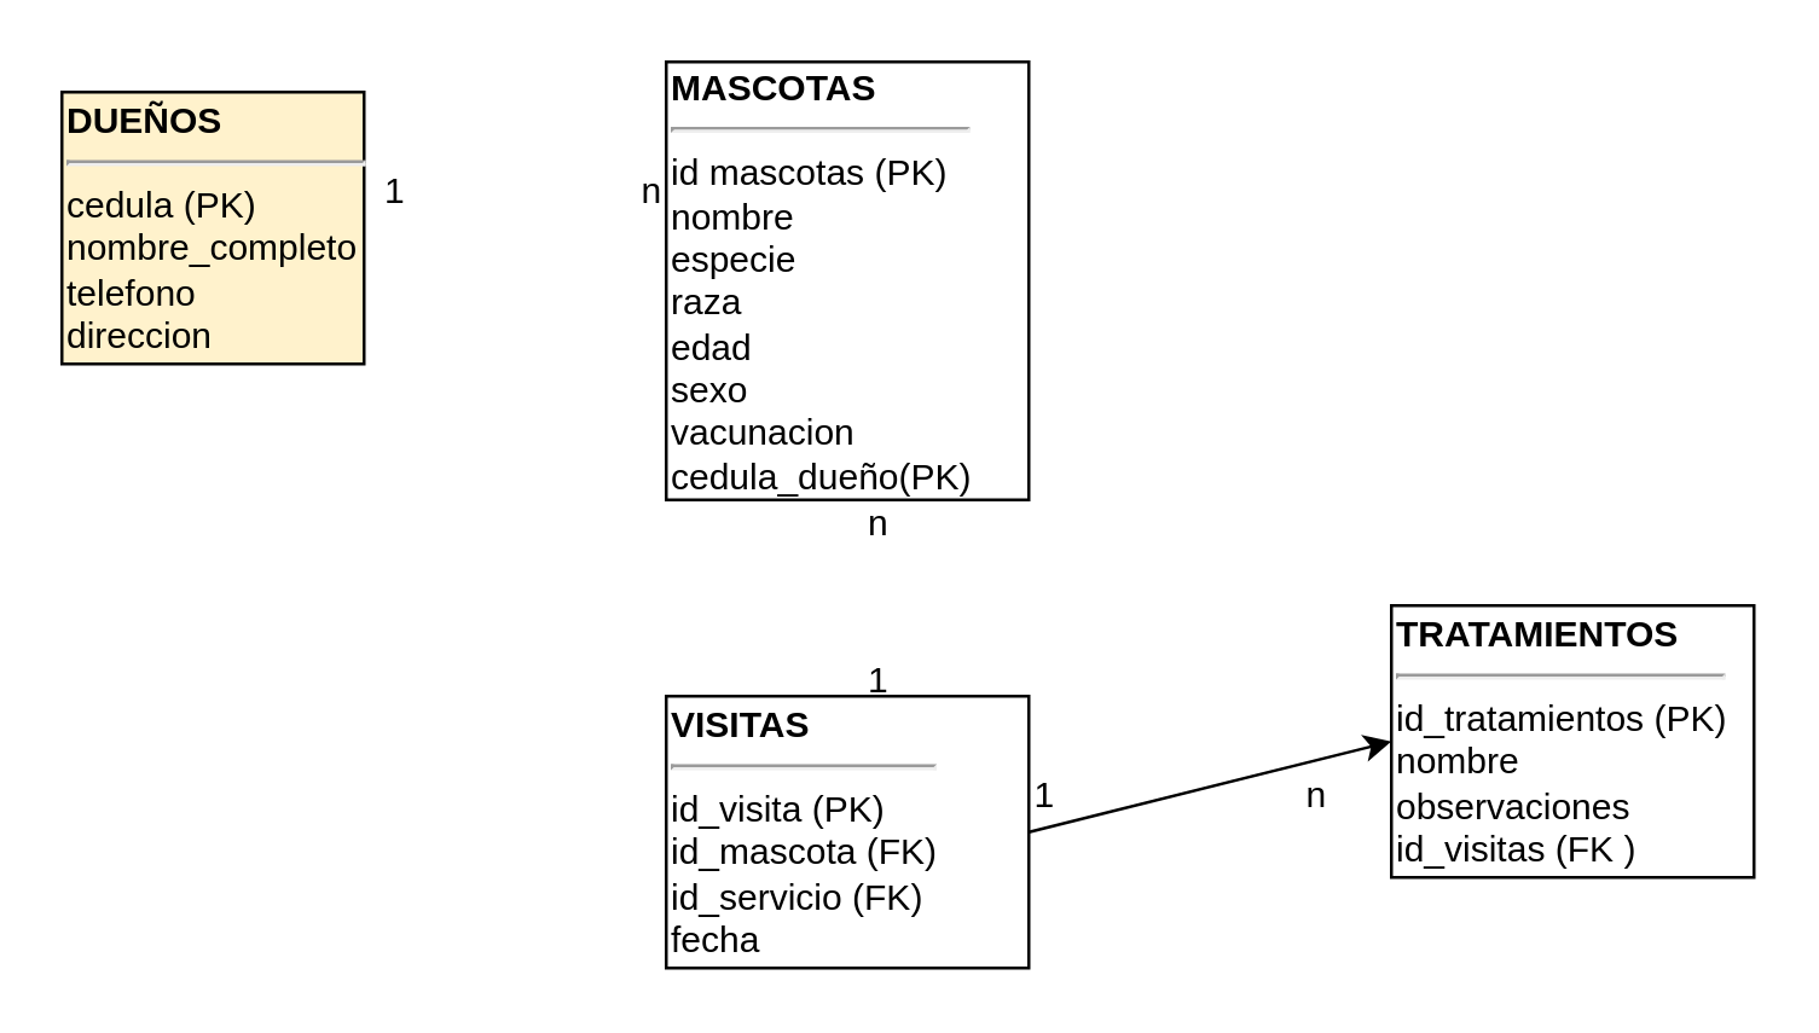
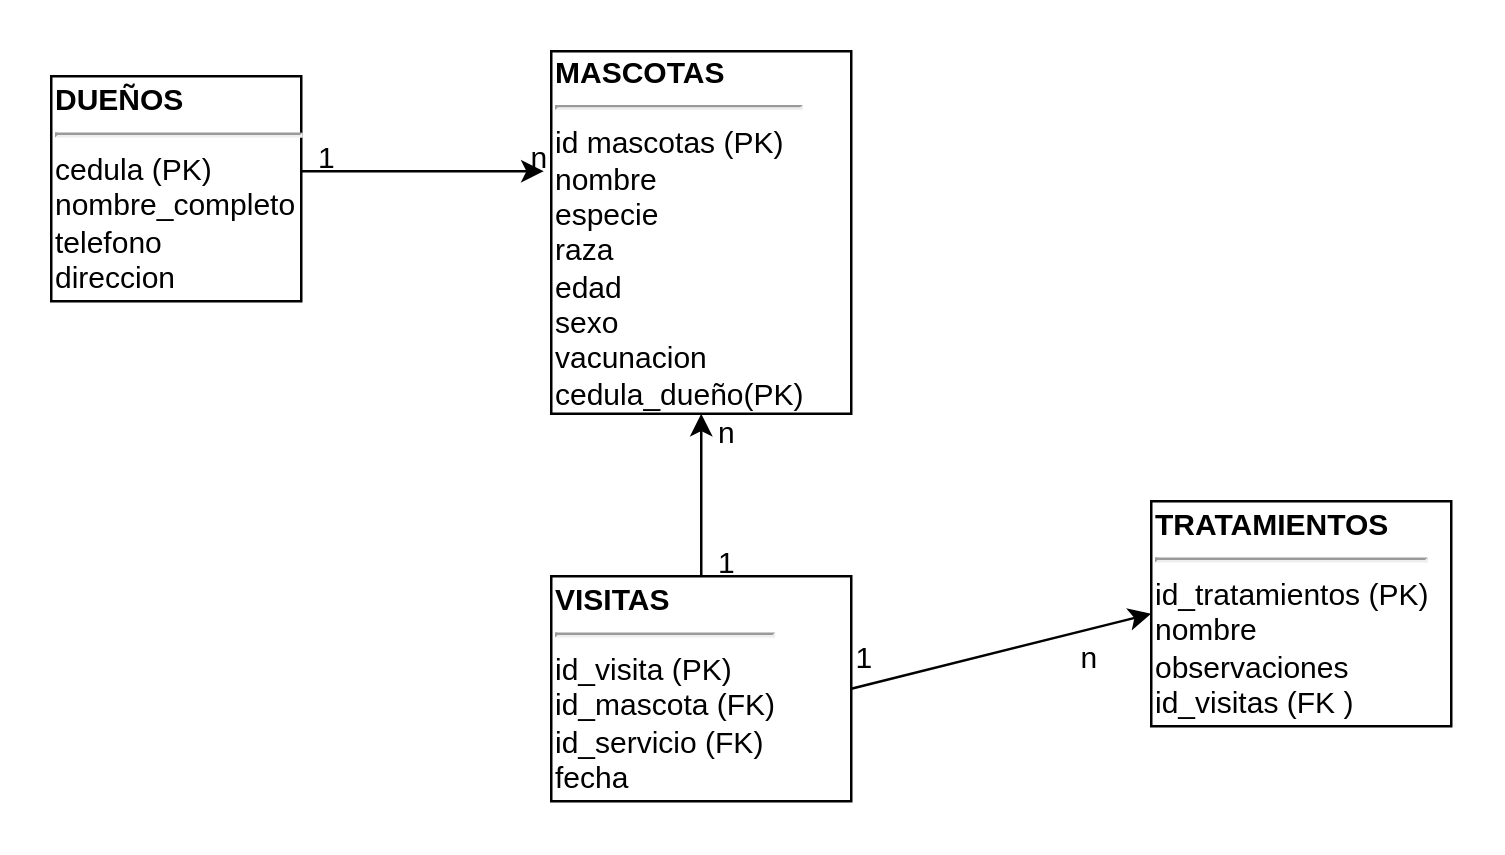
+ <mxCell id="6" value="" style="endArrow=classic;html=1;rounded=0;exitX=1;exitY=0.422;exitDx=0;exitDy=0;entryX=-0.025;entryY=0.331;entryDx=0;entryDy=0;entryPerimeter=0;exitPerimeter=0;" edge="1" parent="1" source="2" target="3"><mxGeometry width="50" height="50" relative="1" as="geometry"><mxPoint x="270" y="180" as="sourcePoint" /><mxPoint x="320" y="130" as="targetPoint" /></mxGeometry></mxCell>
- <mxCell id="2" value="&lt;font style=&quot;&quot;&gt;&lt;b style=&quot;&quot;&gt;&lt;font&gt;DUEÑOS&lt;/font&gt;&lt;/b&gt;&lt;/font&gt;&lt;hr&gt;&lt;div&gt;cedula (PK)&lt;/div&gt;&lt;div&gt;nombre_completo&amp;nbsp;&lt;/div&gt;&lt;div&gt;telefono&lt;/div&gt;&lt;div&gt;direccion&lt;/div&gt;" style="rounded=0;whiteSpace=wrap;html=1;align=left;fillColor=#fff2cc;" vertex="1" parent="1"><mxGeometry x="20" y="30" width="100" height="90" as="geometry" /></mxCell>
+ <mxCell id="2" value="&lt;font style=&quot;&quot;&gt;&lt;b style=&quot;&quot;&gt;&lt;font&gt;DUEÑOS&lt;/font&gt;&lt;/b&gt;&lt;/font&gt;&lt;hr&gt;&lt;div&gt;cedula (PK)&lt;/div&gt;&lt;div&gt;nombre_completo&amp;nbsp;&lt;/div&gt;&lt;div&gt;telefono&lt;/div&gt;&lt;div&gt;direccion&lt;/div&gt;" style="rounded=0;whiteSpace=wrap;html=1;align=left;" vertex="1" parent="1"><mxGeometry x="20" y="30" width="100" height="90" as="geometry" /></mxCell>
+ <mxCell id="7" value="" style="endArrow=classic;html=1;rounded=0;exitX=0.5;exitY=0;exitDx=0;exitDy=0;entryX=0.5;entryY=1;entryDx=0;entryDy=0;" edge="1" parent="1" source="4" target="3"><mxGeometry width="50" height="50" relative="1" as="geometry"><mxPoint x="270" y="180" as="sourcePoint" /><mxPoint x="320" y="130" as="targetPoint" /></mxGeometry></mxCell>
